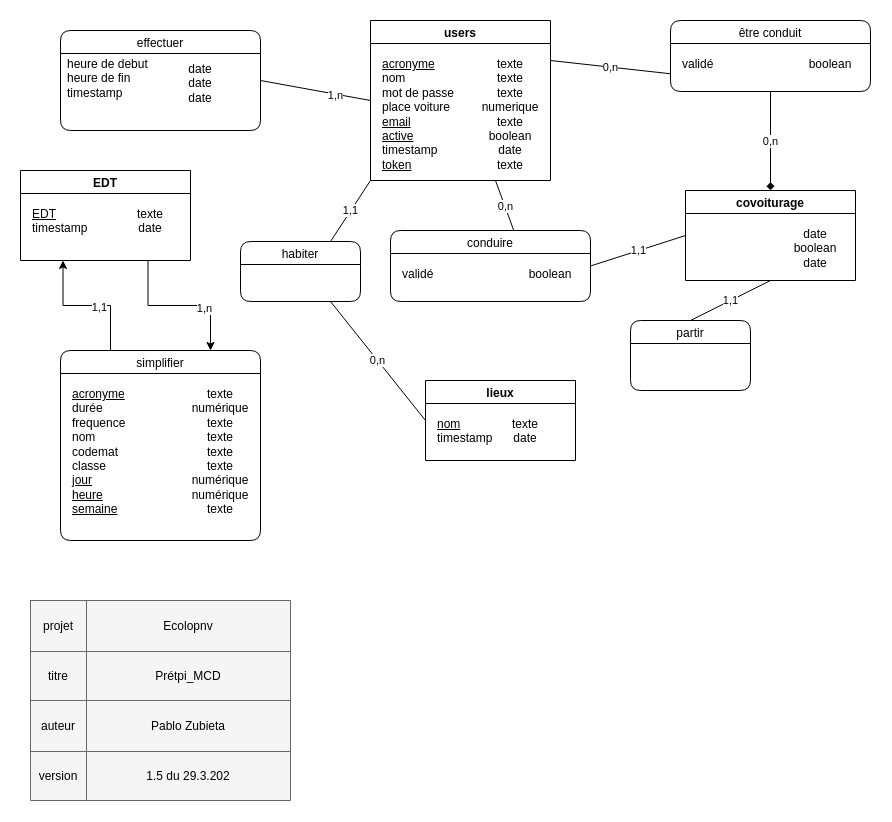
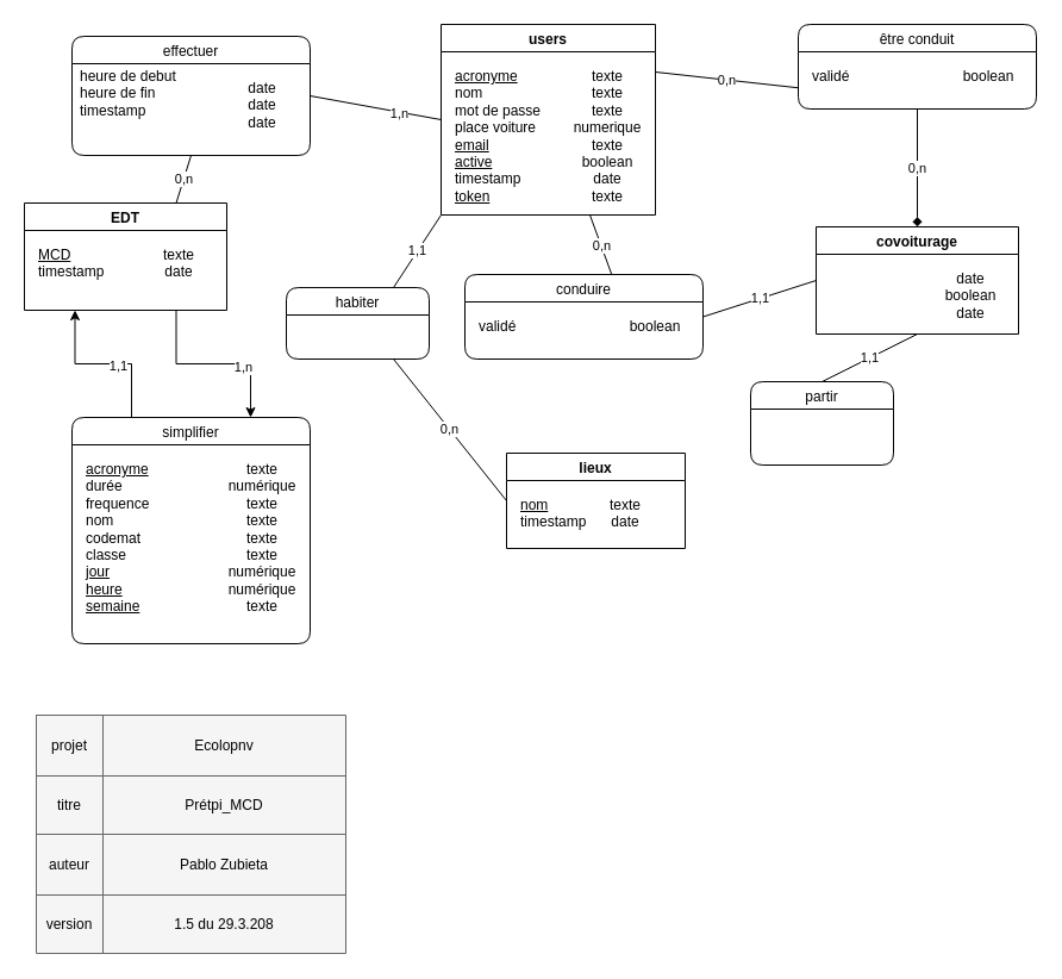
- <mxCell id="45" value="date&lt;br&gt;date&lt;br&gt;date" style="text;html=1;strokeColor=none;fillColor=none;align=center;verticalAlign=top;whiteSpace=wrap;rounded=0;" parent="43" vertex="1"><mxGeometry x="110" y="25" width="60" height="60" as="geometry" /></mxCell>
+ <mxCell id="45" value="date&lt;br&gt;date&lt;br&gt;date" style="text;html=1;strokeColor=none;fillColor=none;align=center;verticalAlign=top;whiteSpace=wrap;rounded=0;" parent="43" vertex="1"><mxGeometry x="130" y="30" width="60" height="60" as="geometry" /></mxCell>
+ <mxCell id="48" value="0,n" style="endArrow=none;html=1;rounded=0;entryX=0.75;entryY=0;entryDx=0;entryDy=0;exitX=0.5;exitY=1;exitDx=0;exitDy=0;" parent="1" source="43" target="40" edge="1"><mxGeometry width="50" height="50" relative="1" as="geometry"><mxPoint x="550" y="220" as="sourcePoint" /><mxPoint x="600" y="170" as="targetPoint" /></mxGeometry></mxCell>
- <mxCell id="41" value="&lt;u&gt;EDT&lt;br&gt;&lt;/u&gt;&lt;span style=&quot;border-color: var(--border-color);&quot;&gt;timestamp&lt;/span&gt;" style="text;html=1;strokeColor=none;fillColor=none;align=left;verticalAlign=top;whiteSpace=wrap;rounded=0;labelPosition=center;verticalLabelPosition=middle;" parent="40" vertex="1"><mxGeometry x="10" y="30" width="80" height="50" as="geometry" /></mxCell>
+ <mxCell id="41" value="&lt;u&gt;MCD&lt;br&gt;&lt;/u&gt;&lt;span style=&quot;border-color: var(--border-color);&quot;&gt;timestamp&lt;/span&gt;" style="text;html=1;strokeColor=none;fillColor=none;align=left;verticalAlign=top;whiteSpace=wrap;rounded=0;labelPosition=center;verticalLabelPosition=middle;" parent="40" vertex="1"><mxGeometry x="10" y="30" width="80" height="50" as="geometry" /></mxCell>
- <mxCell id="18" value="1.5 du 29.3.202" style="shape=partialRectangle;html=1;whiteSpace=wrap;connectable=0;fillColor=none;top=0;left=0;bottom=0;right=0;overflow=hidden;" parent="16" vertex="1"><mxGeometry x="56" width="204" height="49" as="geometry"><mxRectangle width="204" height="49" as="alternateBounds" /></mxGeometry></mxCell>
+ <mxCell id="18" value="1.5 du 29.3.208" style="shape=partialRectangle;html=1;whiteSpace=wrap;connectable=0;fillColor=none;top=0;left=0;bottom=0;right=0;overflow=hidden;" parent="16" vertex="1"><mxGeometry x="56" width="204" height="49" as="geometry"><mxRectangle width="204" height="49" as="alternateBounds" /></mxGeometry></mxCell>
